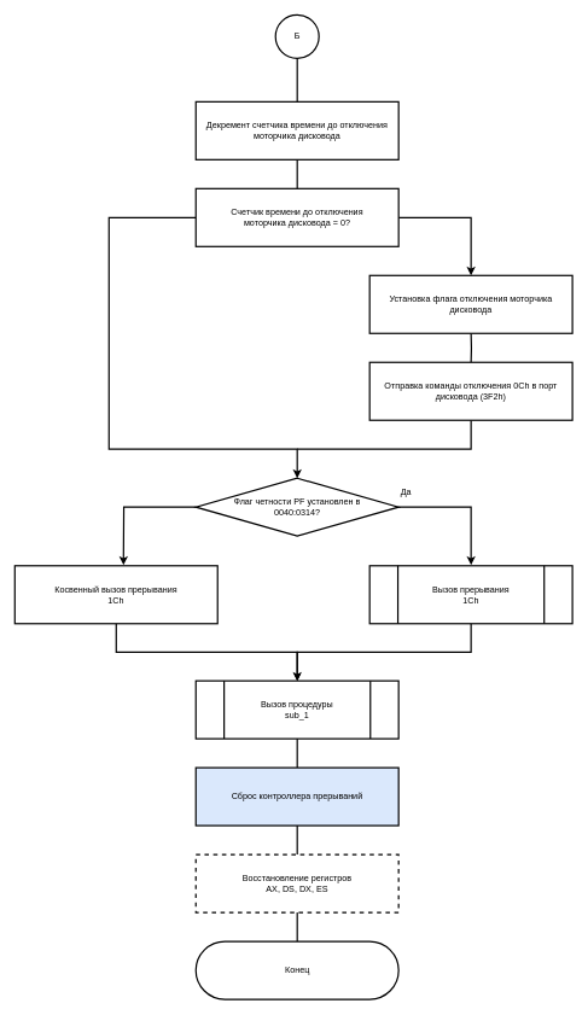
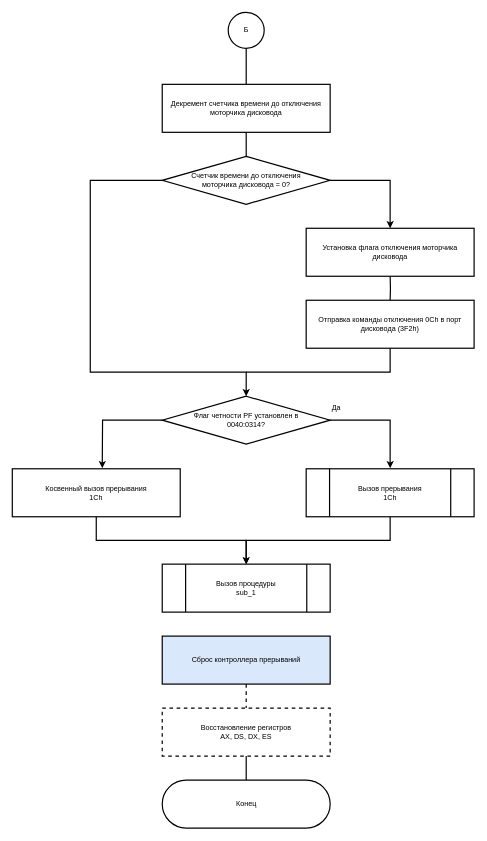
- <mxCell id="8" value="&lt;font style=&quot;font-size: 12px&quot;&gt;Счетчик времени до отключения&lt;br&gt;моторчика дисковода = 0?&lt;br&gt;&lt;/font&gt;" style="whiteSpace=wrap;html=1;arcSize=6;strokeWidth=2;rounded=0;" parent="1" vertex="1"><mxGeometry x="270" y="260" width="280" height="80" as="geometry" /></mxCell>
+ <mxCell id="8" value="&lt;font style=&quot;font-size: 12px&quot;&gt;Счетчик времени до отключения&lt;br&gt;моторчика дисковода = 0?&lt;br&gt;&lt;/font&gt;" style="rhombus;whiteSpace=wrap;html=1;rounded=0;arcSize=6;strokeWidth=2;" parent="1" vertex="1"><mxGeometry x="270" y="260" width="280" height="80" as="geometry" /></mxCell>
- <mxCell id="18" style="edgeStyle=orthogonalEdgeStyle;rounded=0;orthogonalLoop=1;jettySize=auto;html=1;exitX=0.5;exitY=1;exitDx=0;exitDy=0;entryX=0.5;entryY=0;entryDx=0;entryDy=0;startArrow=none;startFill=0;endArrow=none;endFill=0;strokeWidth=2;" parent="1" source="19" target="21" edge="1"><mxGeometry relative="1" as="geometry" /></mxCell>
- <mxCell id="20" style="edgeStyle=orthogonalEdgeStyle;rounded=0;orthogonalLoop=1;jettySize=auto;html=1;exitX=0.5;exitY=1;exitDx=0;exitDy=0;entryX=0.5;entryY=0;entryDx=0;entryDy=0;startArrow=none;startFill=0;endArrow=none;endFill=0;strokeWidth=2;" parent="1" source="21" target="23" edge="1"><mxGeometry relative="1" as="geometry" /></mxCell>
+ <mxCell id="20" style="edgeStyle=orthogonalEdgeStyle;rounded=0;orthogonalLoop=1;jettySize=auto;html=1;exitX=0.5;exitY=1;exitDx=0;exitDy=0;entryX=0.5;entryY=0;entryDx=0;entryDy=0;startArrow=none;startFill=0;endArrow=none;endFill=0;strokeWidth=2;dashed=1;" parent="1" source="21" target="23" edge="1"><mxGeometry relative="1" as="geometry" /></mxCell>
